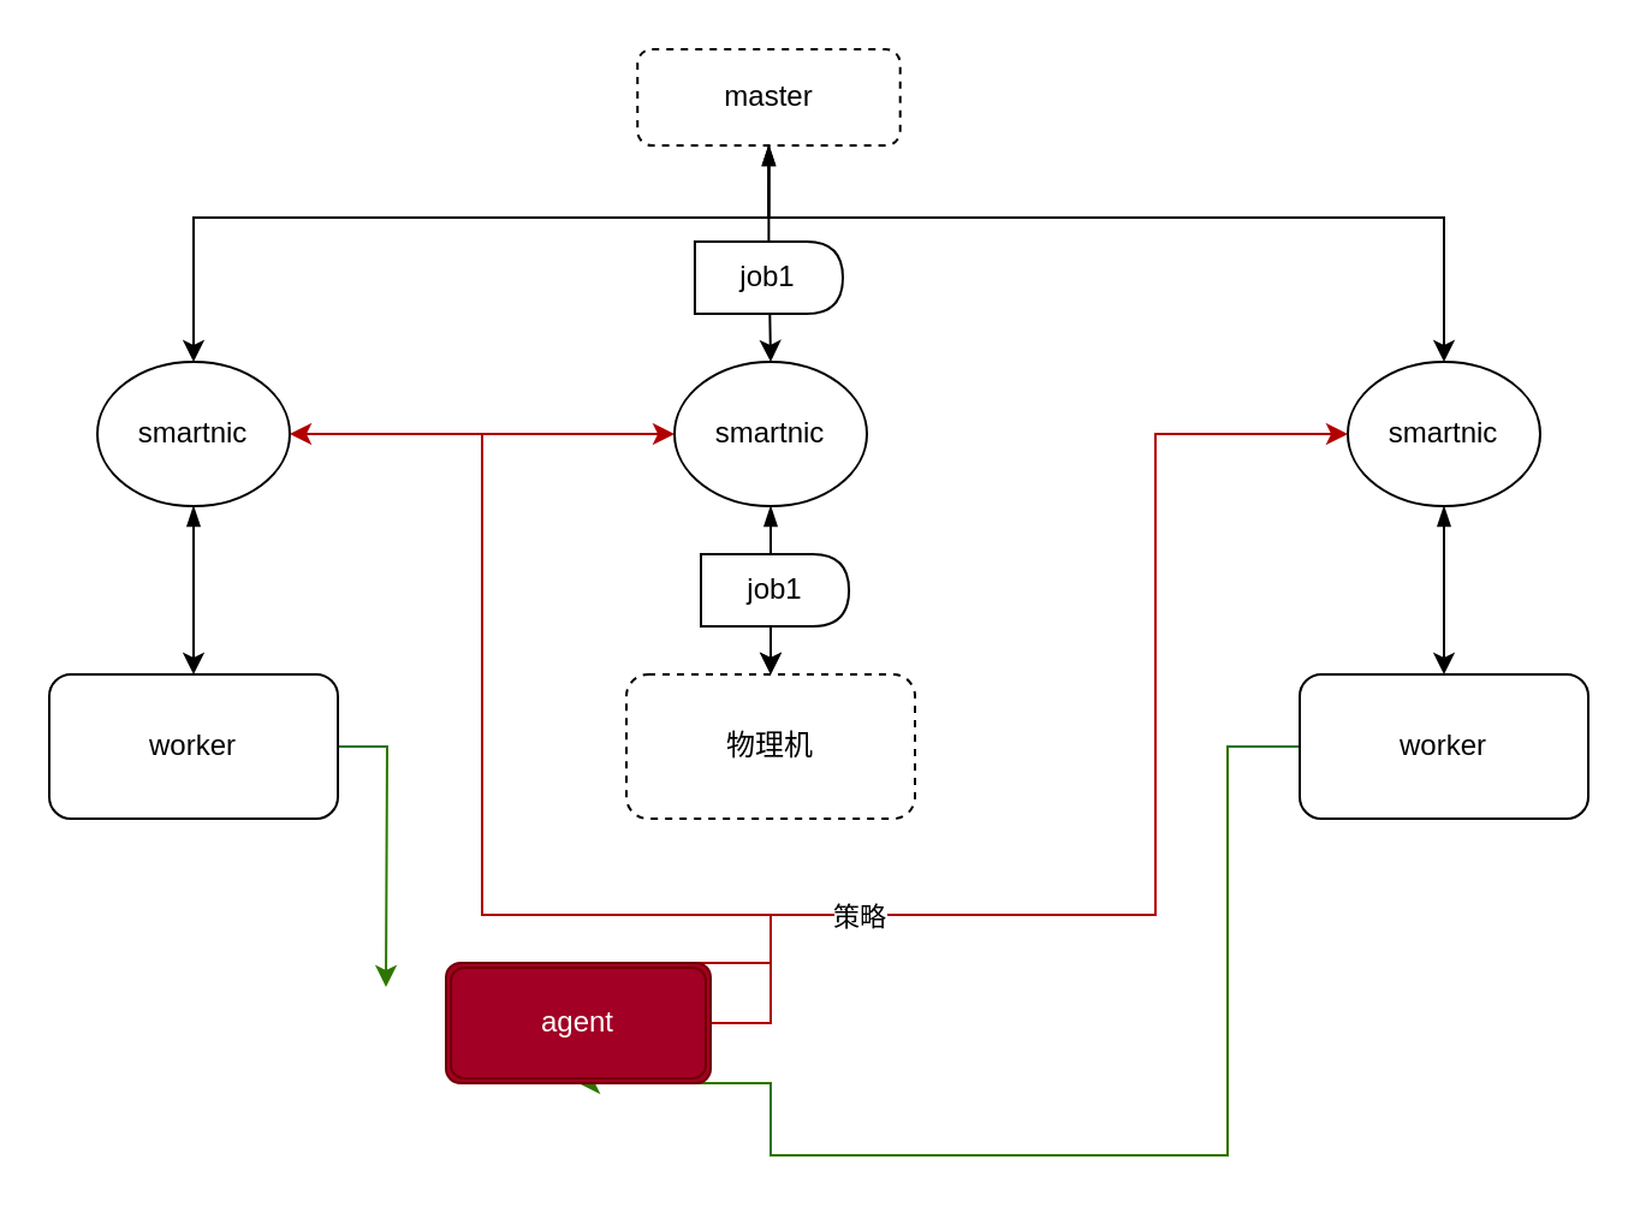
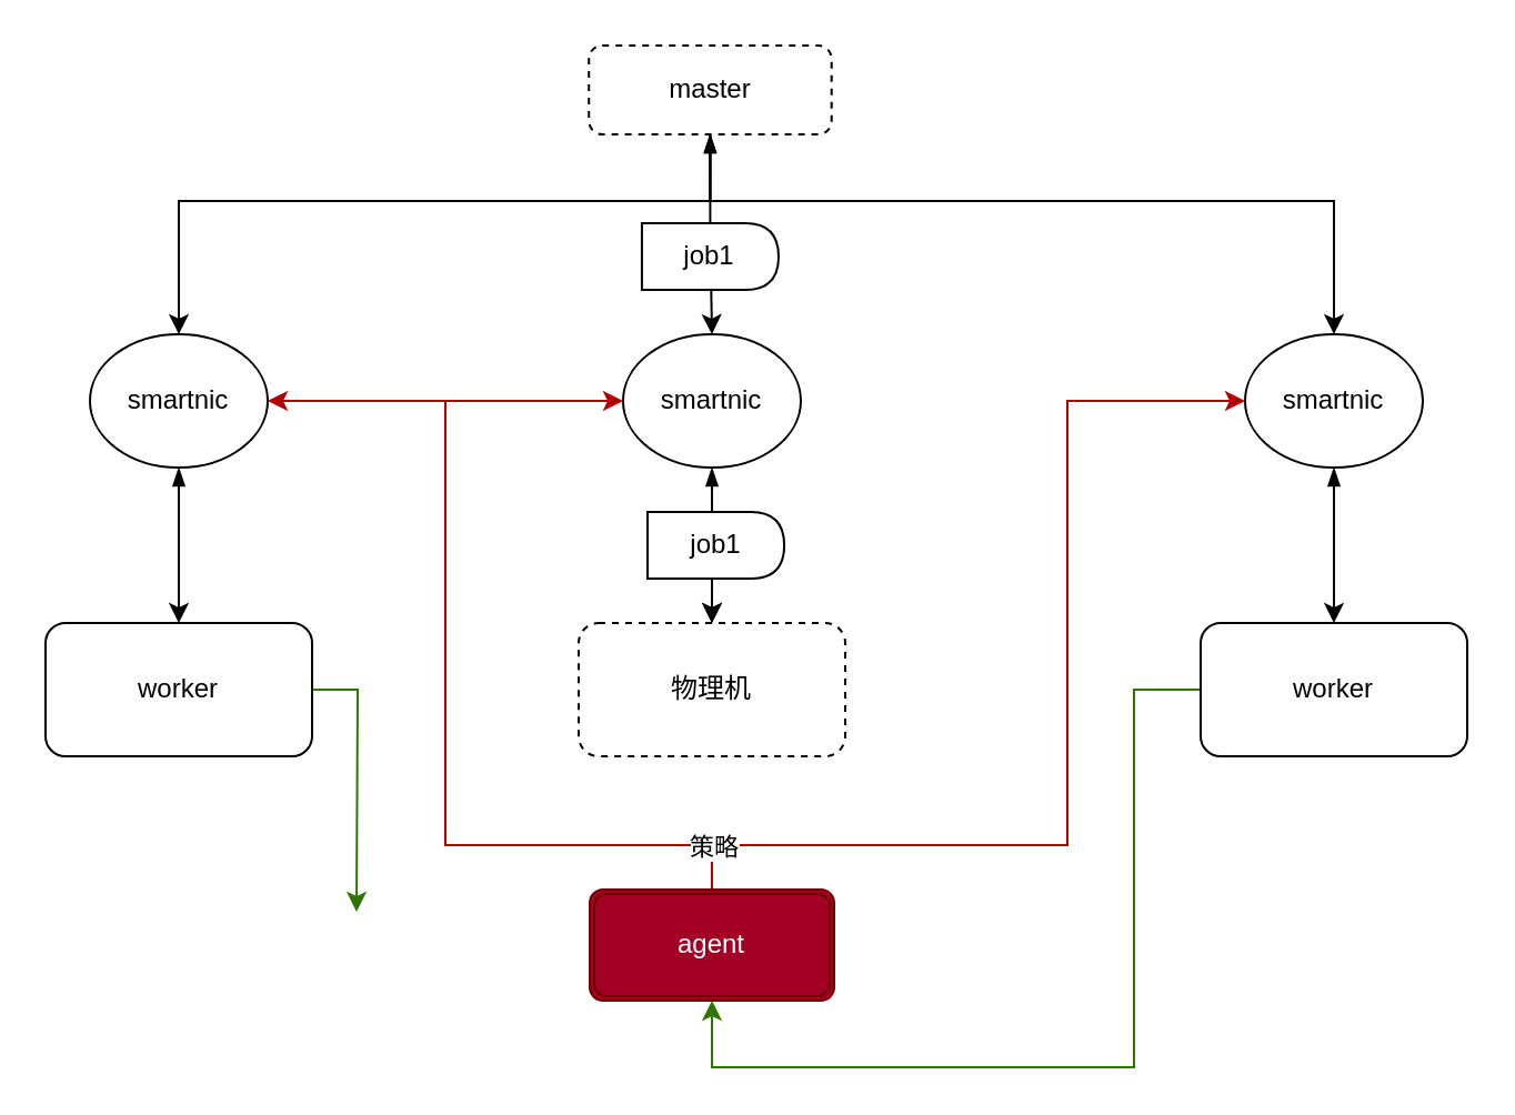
- <mxCell id="24" value="agent" style="shape=ext;double=1;rounded=1;whiteSpace=wrap;html=1;arcSize=12;fillColor=#a20025;strokeColor=#6F0000;fontColor=#ffffff;" parent="1" vertex="1"><mxGeometry x="185" y="400" width="110" height="50" as="geometry" /></mxCell>
+ <mxCell id="24" value="agent" style="shape=ext;double=1;rounded=1;whiteSpace=wrap;html=1;arcSize=12;fillColor=#a20025;strokeColor=#6F0000;fontColor=#ffffff;" parent="1" vertex="1"><mxGeometry x="265" y="400" width="110" height="50" as="geometry" /></mxCell>
